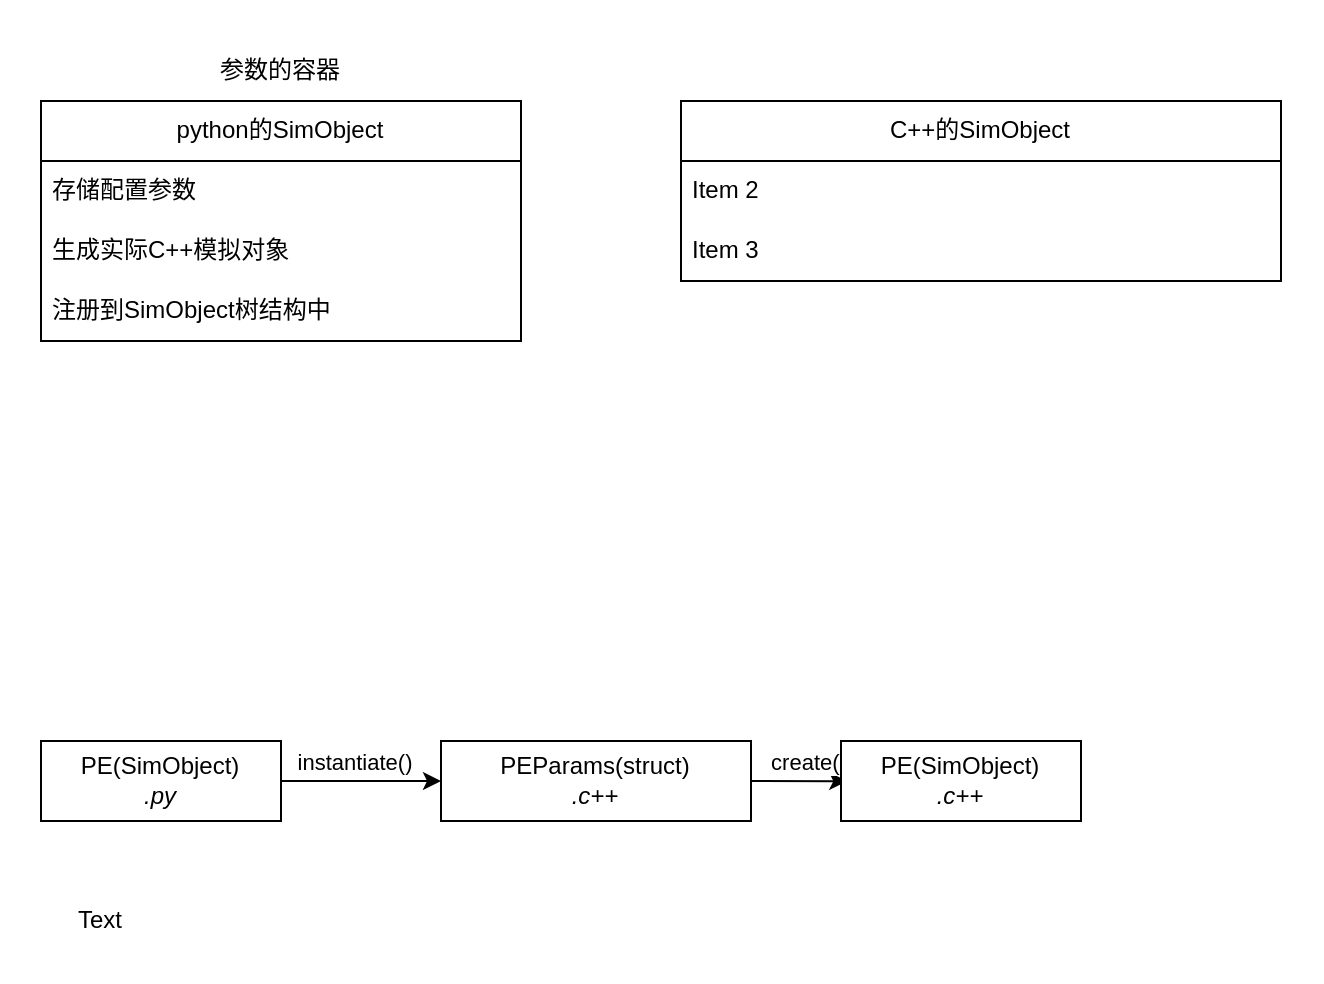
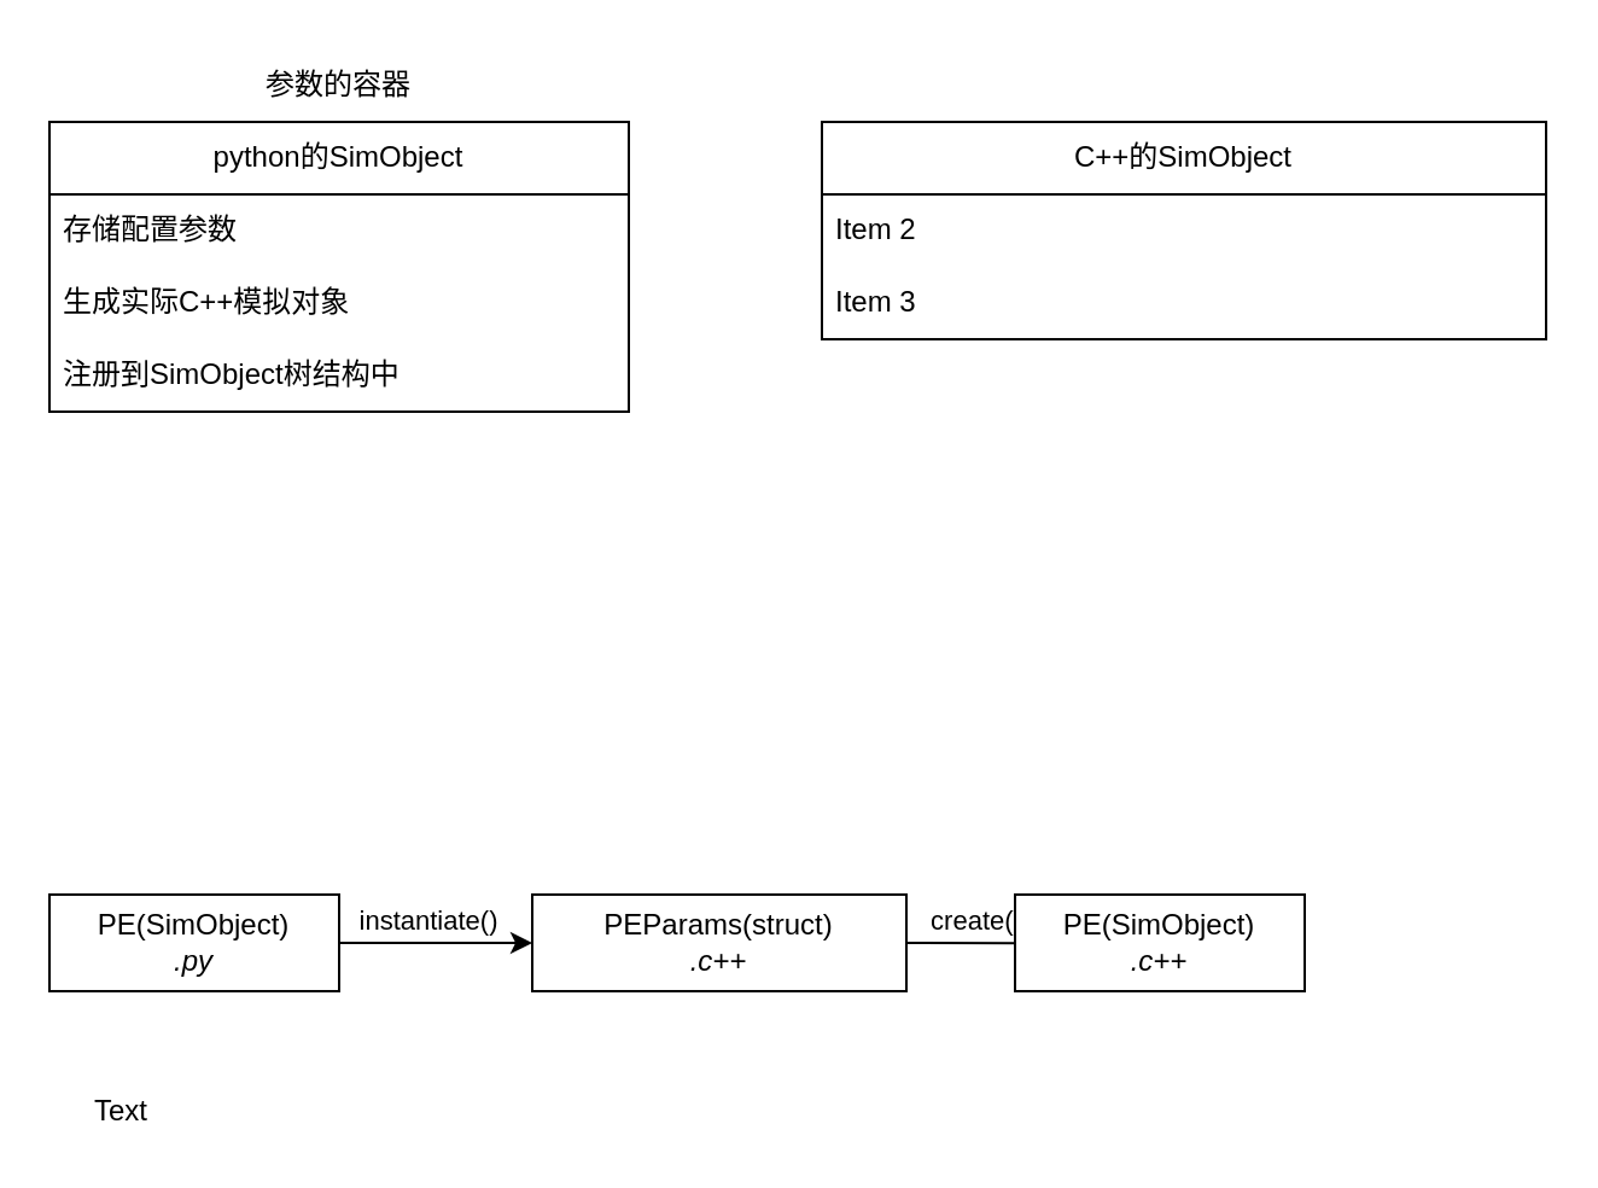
- <mxCell id="11" value="" style="endArrow=classic;html=1;rounded=0;exitX=1;exitY=0.5;exitDx=0;exitDy=0;entryX=0.026;entryY=0.502;entryDx=0;entryDy=0;entryPerimeter=0;" edge="1" parent="1" source="7" target="13"><mxGeometry width="50" height="50" relative="1" as="geometry"><mxPoint x="360" y="400" as="sourcePoint" /><mxPoint x="420" y="390" as="targetPoint" /></mxGeometry></mxCell>
+ <mxCell id="11" value="" style="endArrow=none;html=1;rounded=0;exitX=1;exitY=0.5;exitDx=0;exitDy=0;entryX=0.026;entryY=0.502;entryDx=0;entryDy=0;entryPerimeter=0;" edge="1" parent="1" source="7" target="13"><mxGeometry width="50" height="50" relative="1" as="geometry"><mxPoint x="360" y="400" as="sourcePoint" /><mxPoint x="420" y="390" as="targetPoint" /></mxGeometry></mxCell>
